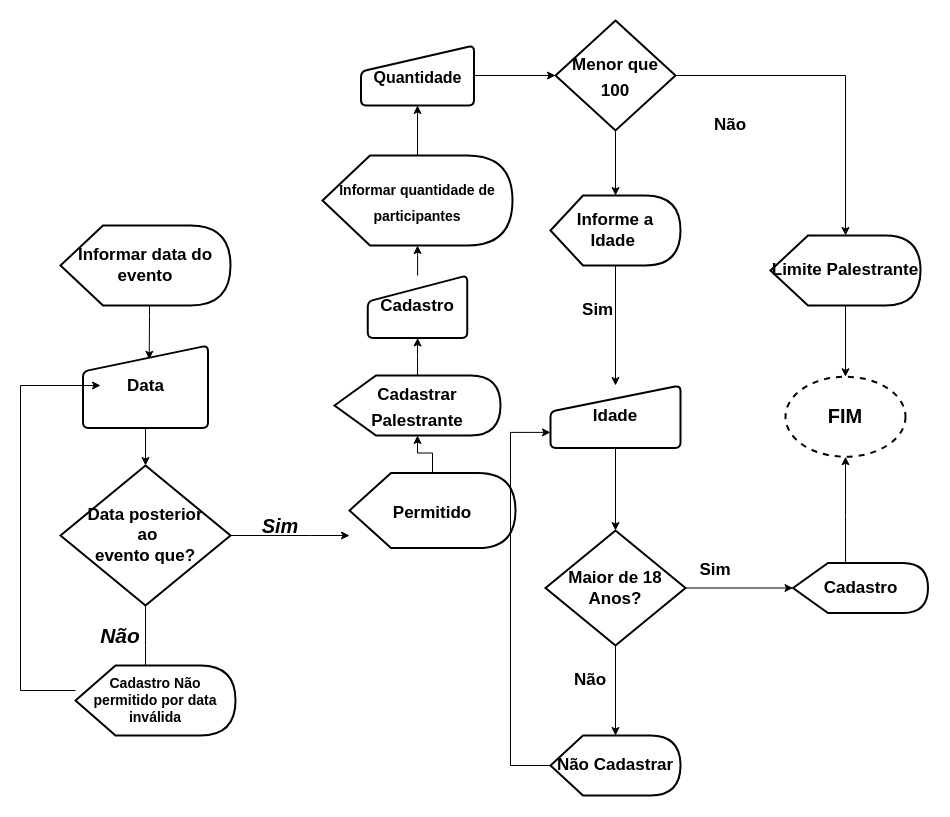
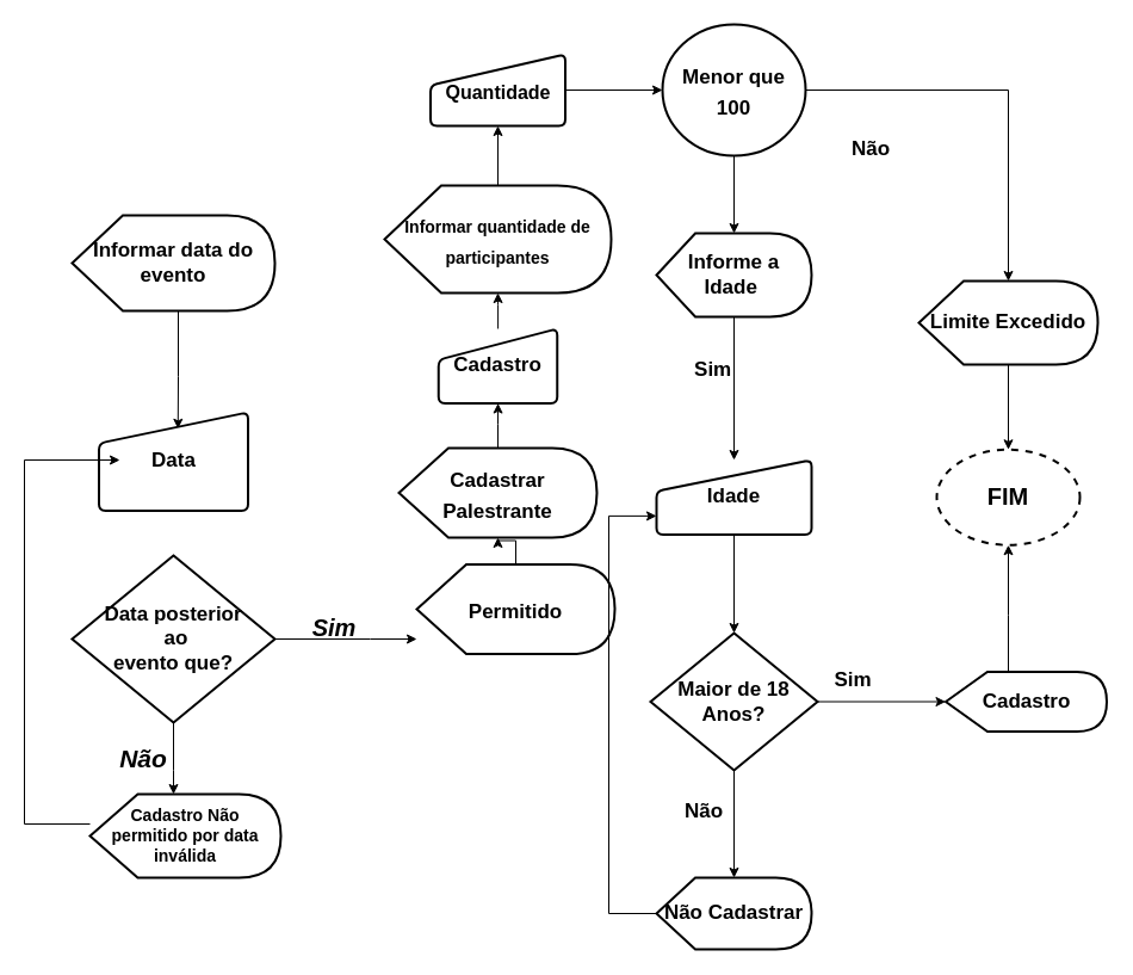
- <mxCell id="21" value="&lt;font size=&quot;1&quot;&gt;&lt;b style=&quot;font-size: 17px&quot;&gt;Menor que 100&lt;/b&gt;&lt;/font&gt;" style="rhombus;whiteSpace=wrap;html=1;rounded=0;shadow=0;fontSize=21;strokeWidth=2;" parent="1" vertex="1"><mxGeometry x="555" y="20" width="120" height="110" as="geometry" /></mxCell>
+ <mxCell id="21" value="&lt;font size=&quot;1&quot;&gt;&lt;b style=&quot;font-size: 17px&quot;&gt;Menor que 100&lt;/b&gt;&lt;/font&gt;" style="ellipse;whiteSpace=wrap;html=1;shadow=0;fontSize=21;strokeWidth=2;" parent="1" vertex="1"><mxGeometry x="555" y="20" width="120" height="110" as="geometry" /></mxCell>
- <mxCell id="3" value="&lt;font style=&quot;font-size: 17px&quot;&gt;Informar data do evento&lt;/font&gt;" style="shape=display;whiteSpace=wrap;html=1;fontStyle=1;strokeWidth=2;" parent="1" vertex="1"><mxGeometry x="60" y="225" width="170" height="80" as="geometry" /></mxCell>
+ <mxCell id="3" value="&lt;font style=&quot;font-size: 17px&quot;&gt;Informar data do evento&lt;/font&gt;" style="shape=display;whiteSpace=wrap;html=1;fontStyle=1;strokeWidth=2;" parent="1" vertex="1"><mxGeometry x="60" y="180" width="170" height="80" as="geometry" /></mxCell>
- <mxCell id="25" value="&lt;b&gt;Limite Palestrante&lt;/b&gt;" style="shape=display;whiteSpace=wrap;html=1;rounded=0;shadow=0;fontSize=17;strokeWidth=2;" parent="1" vertex="1"><mxGeometry x="770" y="235" width="150" height="70" as="geometry" /></mxCell>
+ <mxCell id="25" value="&lt;b&gt;Limite Excedido&lt;/b&gt;" style="shape=display;whiteSpace=wrap;html=1;rounded=0;shadow=0;fontSize=17;strokeWidth=2;" parent="1" vertex="1"><mxGeometry x="770" y="235" width="150" height="70" as="geometry" /></mxCell>
- <mxCell id="41" value="&lt;span style=&quot;font-size: 17px&quot;&gt;&lt;b&gt;&lt;font style=&quot;vertical-align: inherit&quot;&gt;&lt;font style=&quot;vertical-align: inherit&quot;&gt;Cadastrar Palestrante&lt;/font&gt;&lt;/font&gt;&lt;/b&gt;&lt;/span&gt;" style="shape=display;whiteSpace=wrap;html=1;rounded=0;shadow=0;fontSize=21;strokeWidth=2;" vertex="1" parent="1"><mxGeometry x="334" y="375" width="166" height="60" as="geometry" /></mxCell>
+ <mxCell id="41" value="&lt;span style=&quot;font-size: 17px&quot;&gt;&lt;b&gt;&lt;font style=&quot;vertical-align: inherit&quot;&gt;&lt;font style=&quot;vertical-align: inherit&quot;&gt;Cadastrar Palestrante&lt;/font&gt;&lt;/font&gt;&lt;/b&gt;&lt;/span&gt;" style="shape=display;whiteSpace=wrap;html=1;rounded=0;shadow=0;fontSize=21;strokeWidth=2;" vertex="1" parent="1"><mxGeometry x="334" y="375" width="166" height="75" as="geometry" /></mxCell>
- <mxCell id="4" value="" style="edgeStyle=orthogonalEdgeStyle;rounded=0;orthogonalLoop=1;jettySize=auto;html=1;fontSize=14;" parent="1" source="5" target="8" edge="1"><mxGeometry relative="1" as="geometry" /></mxCell>
- <mxCell id="6" value="" style="edgeStyle=orthogonalEdgeStyle;rounded=0;orthogonalLoop=1;jettySize=auto;html=1;fontSize=14;endArrow=none;" parent="1" source="8" target="12" edge="1"><mxGeometry relative="1" as="geometry"><Array as="points"><mxPoint x="145" y="645" /><mxPoint x="145" y="645" /></Array></mxGeometry></mxCell>
+ <mxCell id="6" value="" style="edgeStyle=orthogonalEdgeStyle;rounded=0;orthogonalLoop=1;jettySize=auto;html=1;fontSize=14;" parent="1" source="8" target="12" edge="1"><mxGeometry relative="1" as="geometry"><Array as="points"><mxPoint x="145" y="645" /><mxPoint x="145" y="645" /></Array></mxGeometry></mxCell>
